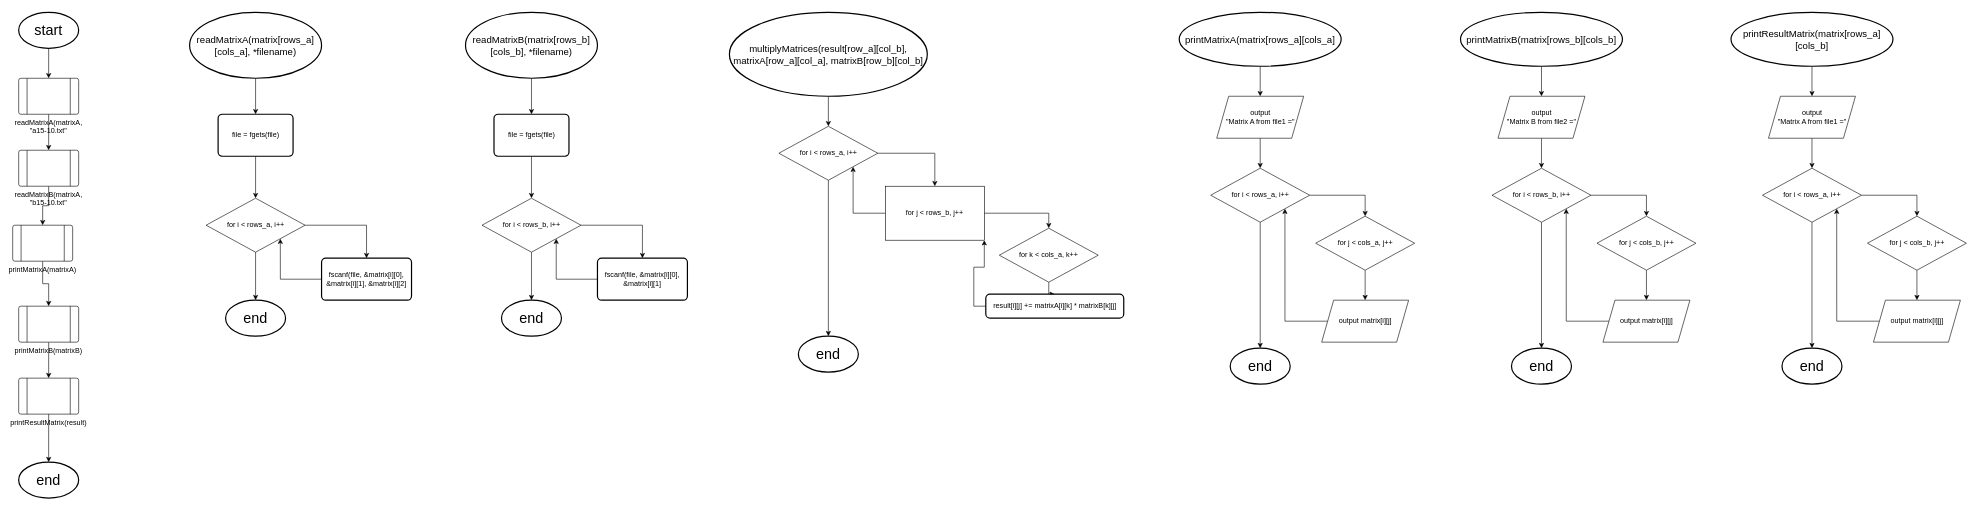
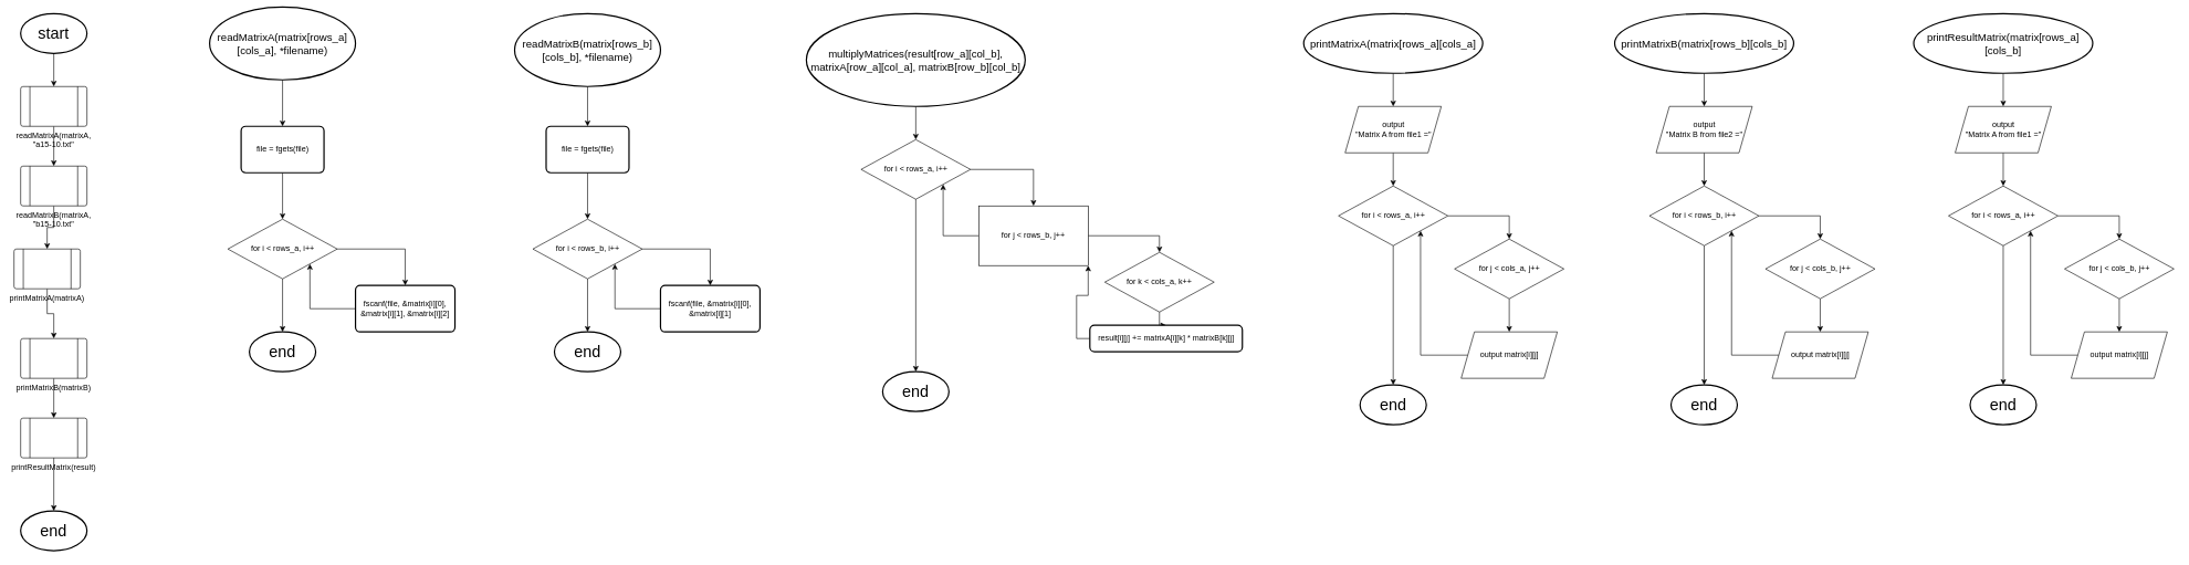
- <mxCell id="16" value="&lt;font style=&quot;font-size: 16px;&quot;&gt;readMatrixA(matrix[rows_a][cols_a], *filename)&lt;/font&gt;" style="strokeWidth=2;html=1;shape=mxgraph.flowchart.start_1;whiteSpace=wrap;" vertex="1" parent="1"><mxGeometry x="315" y="20" width="220" height="110" as="geometry" /></mxCell>
+ <mxCell id="16" value="&lt;font style=&quot;font-size: 16px;&quot;&gt;readMatrixA(matrix[rows_a][cols_a], *filename)&lt;/font&gt;" style="strokeWidth=2;html=1;shape=mxgraph.flowchart.start_1;whiteSpace=wrap;" vertex="1" parent="1"><mxGeometry x="315" y="10" width="220" height="110" as="geometry" /></mxCell>
